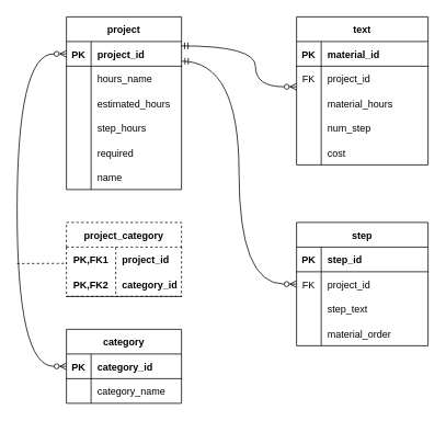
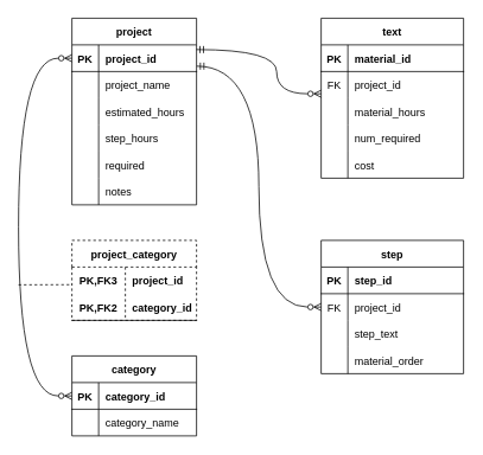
- <mxCell id="8" value="hours_name" style="shape=partialRectangle;connectable=0;fillColor=none;top=0;left=0;bottom=0;right=0;align=left;spacingLeft=6;overflow=hidden;" parent="6" vertex="1"><mxGeometry x="30" width="110" height="30" as="geometry"><mxRectangle width="110" height="30" as="alternateBounds" /></mxGeometry></mxCell>
+ <mxCell id="8" value="project_name" style="shape=partialRectangle;connectable=0;fillColor=none;top=0;left=0;bottom=0;right=0;align=left;spacingLeft=6;overflow=hidden;" parent="6" vertex="1"><mxGeometry x="30" width="110" height="30" as="geometry"><mxRectangle width="110" height="30" as="alternateBounds" /></mxGeometry></mxCell>
- <mxCell id="33" value="num_step" style="shape=partialRectangle;connectable=0;fillColor=none;top=0;left=0;bottom=0;right=0;align=left;spacingLeft=6;overflow=hidden;" parent="31" vertex="1"><mxGeometry x="30" width="130" height="30" as="geometry"><mxRectangle width="130" height="30" as="alternateBounds" /></mxGeometry></mxCell>
+ <mxCell id="33" value="num_required" style="shape=partialRectangle;connectable=0;fillColor=none;top=0;left=0;bottom=0;right=0;align=left;spacingLeft=6;overflow=hidden;" parent="31" vertex="1"><mxGeometry x="30" width="130" height="30" as="geometry"><mxRectangle width="130" height="30" as="alternateBounds" /></mxGeometry></mxCell>
- <mxCell id="20" value="name" style="shape=partialRectangle;connectable=0;fillColor=none;top=0;left=0;bottom=0;right=0;align=left;spacingLeft=6;overflow=hidden;" parent="18" vertex="1"><mxGeometry x="30" width="110" height="30" as="geometry"><mxRectangle width="110" height="30" as="alternateBounds" /></mxGeometry></mxCell>
+ <mxCell id="20" value="notes" style="shape=partialRectangle;connectable=0;fillColor=none;top=0;left=0;bottom=0;right=0;align=left;spacingLeft=6;overflow=hidden;" parent="18" vertex="1"><mxGeometry x="30" width="110" height="30" as="geometry"><mxRectangle width="110" height="30" as="alternateBounds" /></mxGeometry></mxCell>
- <mxCell id="59" value="PK,FK1" style="shape=partialRectangle;connectable=0;fillColor=none;top=0;left=0;bottom=0;right=0;fontStyle=1;overflow=hidden;" parent="58" vertex="1"><mxGeometry width="60" height="30" as="geometry"><mxRectangle width="60" height="30" as="alternateBounds" /></mxGeometry></mxCell>
+ <mxCell id="59" value="PK,FK3" style="shape=partialRectangle;connectable=0;fillColor=none;top=0;left=0;bottom=0;right=0;fontStyle=1;overflow=hidden;" parent="58" vertex="1"><mxGeometry width="60" height="30" as="geometry"><mxRectangle width="60" height="30" as="alternateBounds" /></mxGeometry></mxCell>
